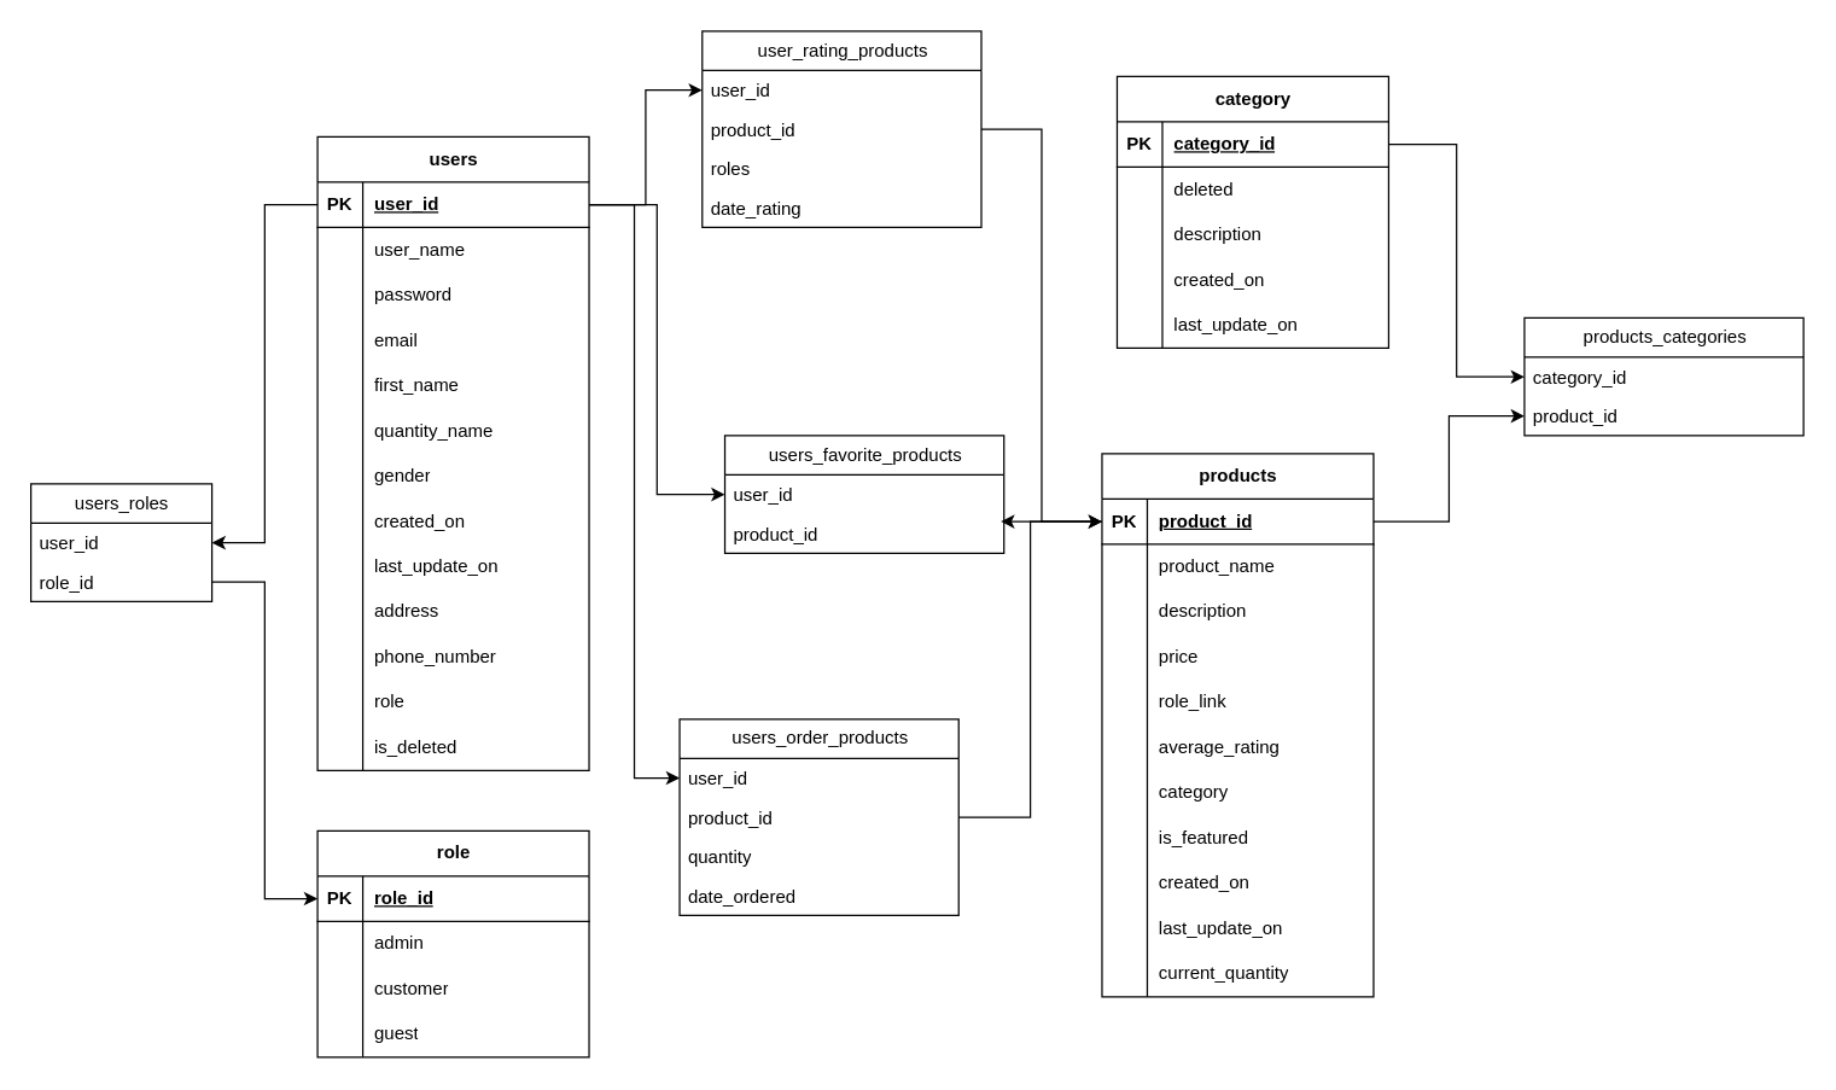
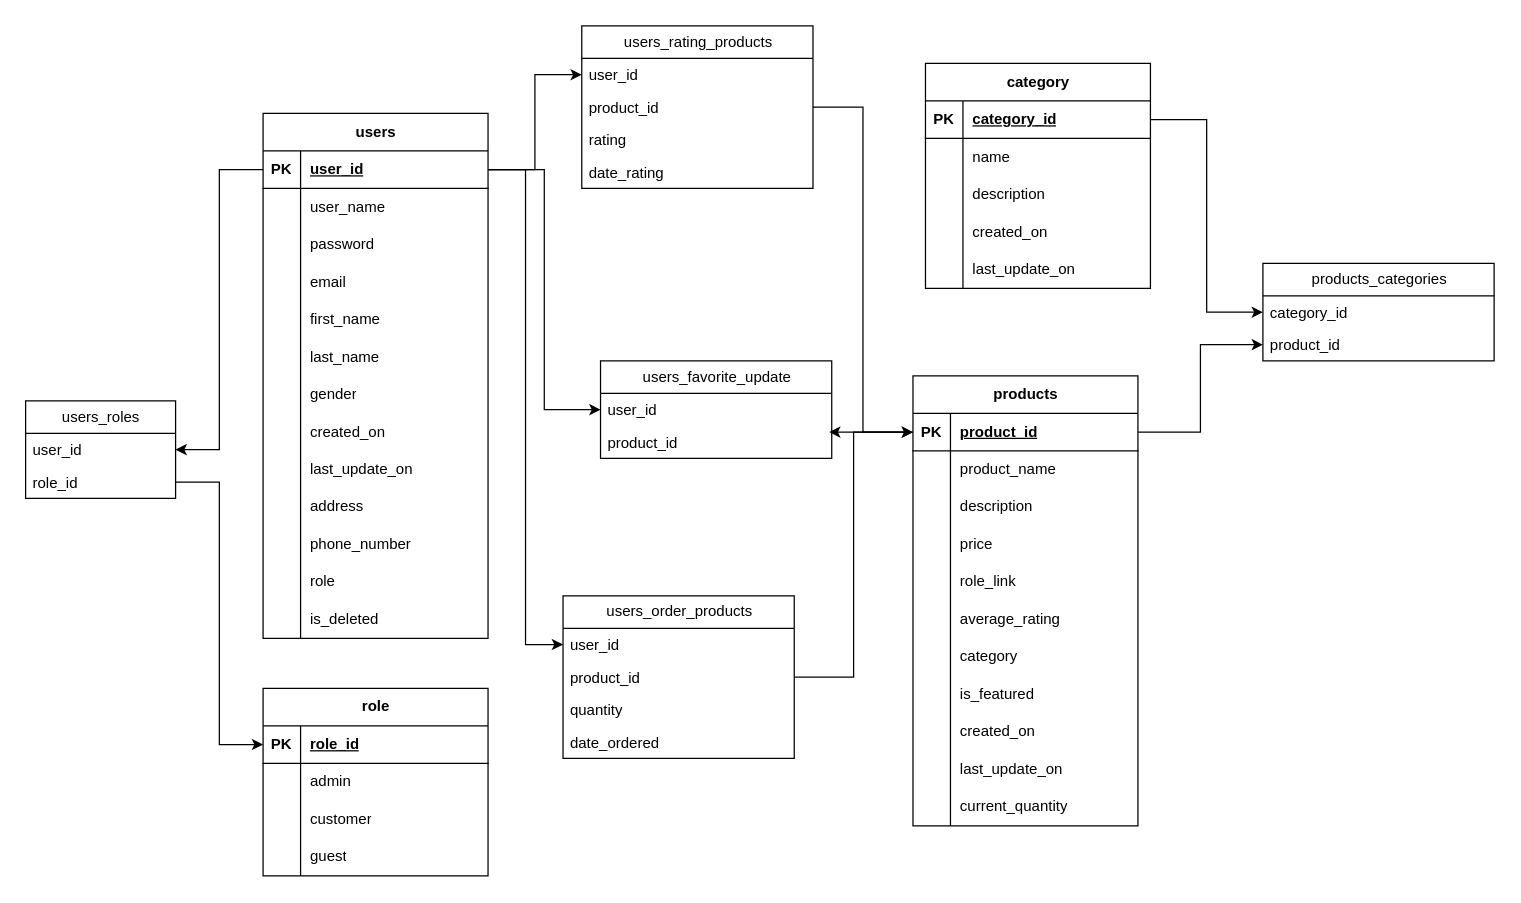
- <mxCell id="102" value="user_rating_products" style="swimlane;fontStyle=0;childLayout=stackLayout;horizontal=1;startSize=26;fillColor=none;horizontalStack=0;resizeParent=1;resizeParentMax=0;resizeLast=0;collapsible=1;marginBottom=0;html=1;" vertex="1" parent="1"><mxGeometry x="465" y="20" width="185" height="130" as="geometry" /></mxCell>
+ <mxCell id="102" value="users_rating_products" style="swimlane;fontStyle=0;childLayout=stackLayout;horizontal=1;startSize=26;fillColor=none;horizontalStack=0;resizeParent=1;resizeParentMax=0;resizeLast=0;collapsible=1;marginBottom=0;html=1;" vertex="1" parent="1"><mxGeometry x="465" y="20" width="185" height="130" as="geometry" /></mxCell>
- <mxCell id="105" value="roles" style="text;strokeColor=none;fillColor=none;align=left;verticalAlign=top;spacingLeft=4;spacingRight=4;overflow=hidden;rotatable=0;points=[[0,0.5],[1,0.5]];portConstraint=eastwest;whiteSpace=wrap;html=1;" vertex="1" parent="102"><mxGeometry y="78" width="185" height="26" as="geometry" /></mxCell>
+ <mxCell id="105" value="rating" style="text;strokeColor=none;fillColor=none;align=left;verticalAlign=top;spacingLeft=4;spacingRight=4;overflow=hidden;rotatable=0;points=[[0,0.5],[1,0.5]];portConstraint=eastwest;whiteSpace=wrap;html=1;" vertex="1" parent="102"><mxGeometry y="78" width="185" height="26" as="geometry" /></mxCell>
- <mxCell id="82" value="deleted" style="shape=partialRectangle;connectable=0;fillColor=none;top=0;left=0;bottom=0;right=0;align=left;spacingLeft=6;overflow=hidden;whiteSpace=wrap;html=1;" parent="80" vertex="1"><mxGeometry x="30" width="150" height="30" as="geometry"><mxRectangle width="150" height="30" as="alternateBounds" /></mxGeometry></mxCell>
+ <mxCell id="82" value="name" style="shape=partialRectangle;connectable=0;fillColor=none;top=0;left=0;bottom=0;right=0;align=left;spacingLeft=6;overflow=hidden;whiteSpace=wrap;html=1;" parent="80" vertex="1"><mxGeometry x="30" width="150" height="30" as="geometry"><mxRectangle width="150" height="30" as="alternateBounds" /></mxGeometry></mxCell>
- <mxCell id="20" value="quantity_name" style="shape=partialRectangle;connectable=0;fillColor=none;top=0;left=0;bottom=0;right=0;align=left;spacingLeft=6;overflow=hidden;whiteSpace=wrap;html=1;" parent="18" vertex="1"><mxGeometry x="30" width="150" height="30" as="geometry"><mxRectangle width="150" height="30" as="alternateBounds" /></mxGeometry></mxCell>
+ <mxCell id="20" value="last_name" style="shape=partialRectangle;connectable=0;fillColor=none;top=0;left=0;bottom=0;right=0;align=left;spacingLeft=6;overflow=hidden;whiteSpace=wrap;html=1;" parent="18" vertex="1"><mxGeometry x="30" width="150" height="30" as="geometry"><mxRectangle width="150" height="30" as="alternateBounds" /></mxGeometry></mxCell>
- <mxCell id="92" value="users_favorite_products" style="swimlane;fontStyle=0;childLayout=stackLayout;horizontal=1;startSize=26;fillColor=none;horizontalStack=0;resizeParent=1;resizeParentMax=0;resizeLast=0;collapsible=1;marginBottom=0;html=1;" vertex="1" parent="1"><mxGeometry x="480" y="288" width="185" height="78" as="geometry" /></mxCell>
+ <mxCell id="92" value="users_favorite_update" style="swimlane;fontStyle=0;childLayout=stackLayout;horizontal=1;startSize=26;fillColor=none;horizontalStack=0;resizeParent=1;resizeParentMax=0;resizeLast=0;collapsible=1;marginBottom=0;html=1;" vertex="1" parent="1"><mxGeometry x="480" y="288" width="185" height="78" as="geometry" /></mxCell>
